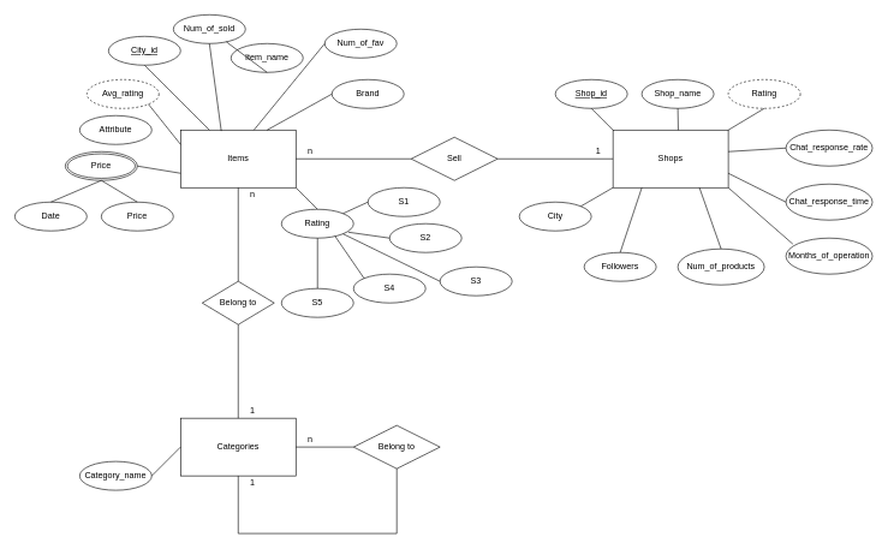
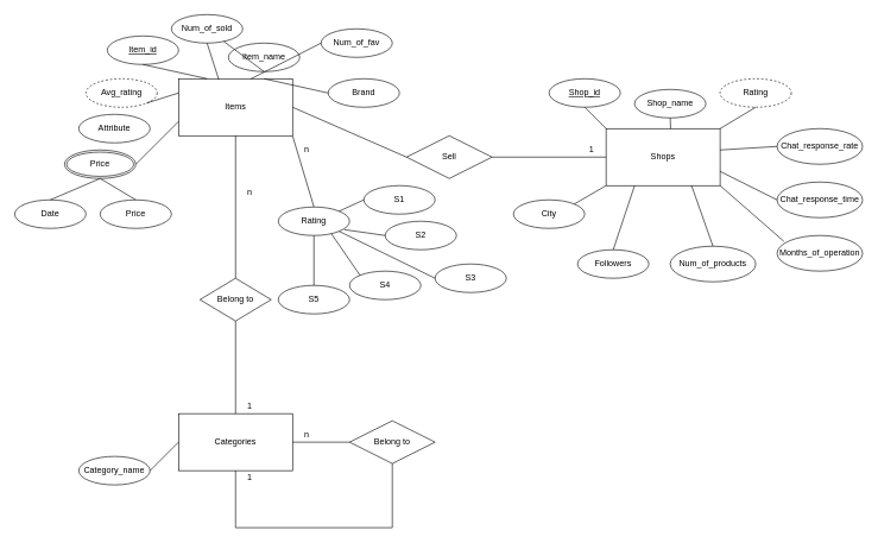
- <mxCell id="5" value="City_id" style="ellipse;whiteSpace=wrap;html=1;align=center;fontStyle=4;fontSize=12;" vertex="1" parent="1"><mxGeometry x="150" y="50" width="100" height="40" as="geometry" /></mxCell>
+ <mxCell id="5" value="Item_id" style="ellipse;whiteSpace=wrap;html=1;align=center;fontStyle=4;fontSize=12;" vertex="1" parent="1"><mxGeometry x="150" y="50" width="100" height="40" as="geometry" /></mxCell>
- <mxCell id="55" value="Shop_name" style="ellipse;whiteSpace=wrap;html=1;align=center;" vertex="1" parent="1"><mxGeometry x="890" y="110" width="100" height="40" as="geometry" /></mxCell>
+ <mxCell id="55" value="Shop_name" style="ellipse;whiteSpace=wrap;html=1;align=center;" vertex="1" parent="1"><mxGeometry x="890" y="125" width="100" height="40" as="geometry" /></mxCell>
- <mxCell id="2" value="Items" style="whiteSpace=wrap;html=1;align=center;" vertex="1" parent="1"><mxGeometry x="250" y="180" width="160" height="80" as="geometry" /></mxCell>
+ <mxCell id="2" value="Items" style="whiteSpace=wrap;html=1;align=center;" vertex="1" parent="1"><mxGeometry x="250" y="110" width="160" height="80" as="geometry" /></mxCell>
